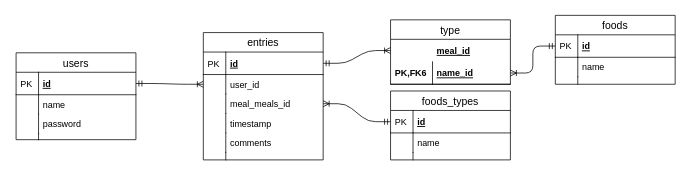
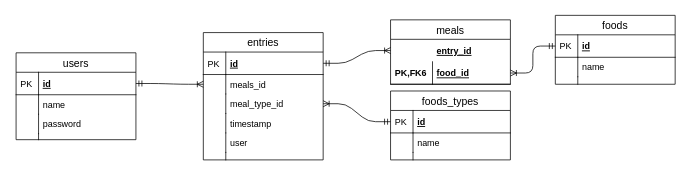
- <mxCell id="19" value="type" style="swimlane;fontStyle=0;childLayout=stackLayout;horizontal=1;startSize=26;horizontalStack=0;resizeParent=1;resizeParentMax=0;resizeLast=0;collapsible=1;marginBottom=0;align=center;fontSize=14;" parent="1" vertex="1"><mxGeometry x="520" y="26" width="160" height="86" as="geometry" /></mxCell>
+ <mxCell id="19" value="meals" style="swimlane;fontStyle=0;childLayout=stackLayout;horizontal=1;startSize=26;horizontalStack=0;resizeParent=1;resizeParentMax=0;resizeLast=0;collapsible=1;marginBottom=0;align=center;fontSize=14;" parent="1" vertex="1"><mxGeometry x="520" y="26" width="160" height="86" as="geometry" /></mxCell>
- <mxCell id="20" value="meal_id" style="shape=partialRectangle;top=0;left=0;right=0;bottom=0;align=left;verticalAlign=middle;fillColor=none;spacingLeft=60;spacingRight=4;overflow=hidden;rotatable=0;points=[[0,0.5],[1,0.5]];portConstraint=eastwest;dropTarget=0;fontStyle=5;fontSize=12;" parent="19" vertex="1"><mxGeometry y="26" width="160" height="30" as="geometry" /></mxCell>
+ <mxCell id="20" value="entry_id" style="shape=partialRectangle;top=0;left=0;right=0;bottom=0;align=left;verticalAlign=middle;fillColor=none;spacingLeft=60;spacingRight=4;overflow=hidden;rotatable=0;points=[[0,0.5],[1,0.5]];portConstraint=eastwest;dropTarget=0;fontStyle=5;fontSize=12;" parent="19" vertex="1"><mxGeometry y="26" width="160" height="30" as="geometry" /></mxCell>
- <mxCell id="21" value="name_id" style="shape=partialRectangle;top=0;left=0;right=0;bottom=1;align=left;verticalAlign=middle;fillColor=none;spacingLeft=60;spacingRight=4;overflow=hidden;rotatable=0;points=[[0,0.5],[1,0.5]];portConstraint=eastwest;dropTarget=0;fontStyle=5;fontSize=12;" parent="19" vertex="1"><mxGeometry y="56" width="160" height="30" as="geometry" /></mxCell>
+ <mxCell id="21" value="food_id" style="shape=partialRectangle;top=0;left=0;right=0;bottom=1;align=left;verticalAlign=middle;fillColor=none;spacingLeft=60;spacingRight=4;overflow=hidden;rotatable=0;points=[[0,0.5],[1,0.5]];portConstraint=eastwest;dropTarget=0;fontStyle=5;fontSize=12;" parent="19" vertex="1"><mxGeometry y="56" width="160" height="30" as="geometry" /></mxCell>
- <mxCell id="5" value="user_id" style="shape=partialRectangle;top=0;left=0;right=0;bottom=0;align=left;verticalAlign=top;fillColor=none;spacingLeft=34;spacingRight=4;overflow=hidden;rotatable=0;points=[[0,0.5],[1,0.5]];portConstraint=eastwest;dropTarget=0;fontSize=12;" parent="2" vertex="1"><mxGeometry y="56" width="160" height="26" as="geometry" /></mxCell>
+ <mxCell id="5" value="meals_id" style="shape=partialRectangle;top=0;left=0;right=0;bottom=0;align=left;verticalAlign=top;fillColor=none;spacingLeft=34;spacingRight=4;overflow=hidden;rotatable=0;points=[[0,0.5],[1,0.5]];portConstraint=eastwest;dropTarget=0;fontSize=12;" parent="2" vertex="1"><mxGeometry y="56" width="160" height="26" as="geometry" /></mxCell>
- <mxCell id="7" value="meal_meals_id" style="shape=partialRectangle;top=0;left=0;right=0;bottom=0;align=left;verticalAlign=top;fillColor=none;spacingLeft=34;spacingRight=4;overflow=hidden;rotatable=0;points=[[0,0.5],[1,0.5]];portConstraint=eastwest;dropTarget=0;fontSize=12;" parent="2" vertex="1"><mxGeometry y="82" width="160" height="26" as="geometry" /></mxCell>
+ <mxCell id="7" value="meal_type_id" style="shape=partialRectangle;top=0;left=0;right=0;bottom=0;align=left;verticalAlign=top;fillColor=none;spacingLeft=34;spacingRight=4;overflow=hidden;rotatable=0;points=[[0,0.5],[1,0.5]];portConstraint=eastwest;dropTarget=0;fontSize=12;" parent="2" vertex="1"><mxGeometry y="82" width="160" height="26" as="geometry" /></mxCell>
- <mxCell id="11" value="comments" style="shape=partialRectangle;top=0;left=0;right=0;bottom=0;align=left;verticalAlign=top;fillColor=none;spacingLeft=34;spacingRight=4;overflow=hidden;rotatable=0;points=[[0,0.5],[1,0.5]];portConstraint=eastwest;dropTarget=0;fontSize=12;" parent="2" vertex="1"><mxGeometry y="134" width="160" height="26" as="geometry" /></mxCell>
+ <mxCell id="11" value="user" style="shape=partialRectangle;top=0;left=0;right=0;bottom=0;align=left;verticalAlign=top;fillColor=none;spacingLeft=34;spacingRight=4;overflow=hidden;rotatable=0;points=[[0,0.5],[1,0.5]];portConstraint=eastwest;dropTarget=0;fontSize=12;" parent="2" vertex="1"><mxGeometry y="134" width="160" height="26" as="geometry" /></mxCell>
